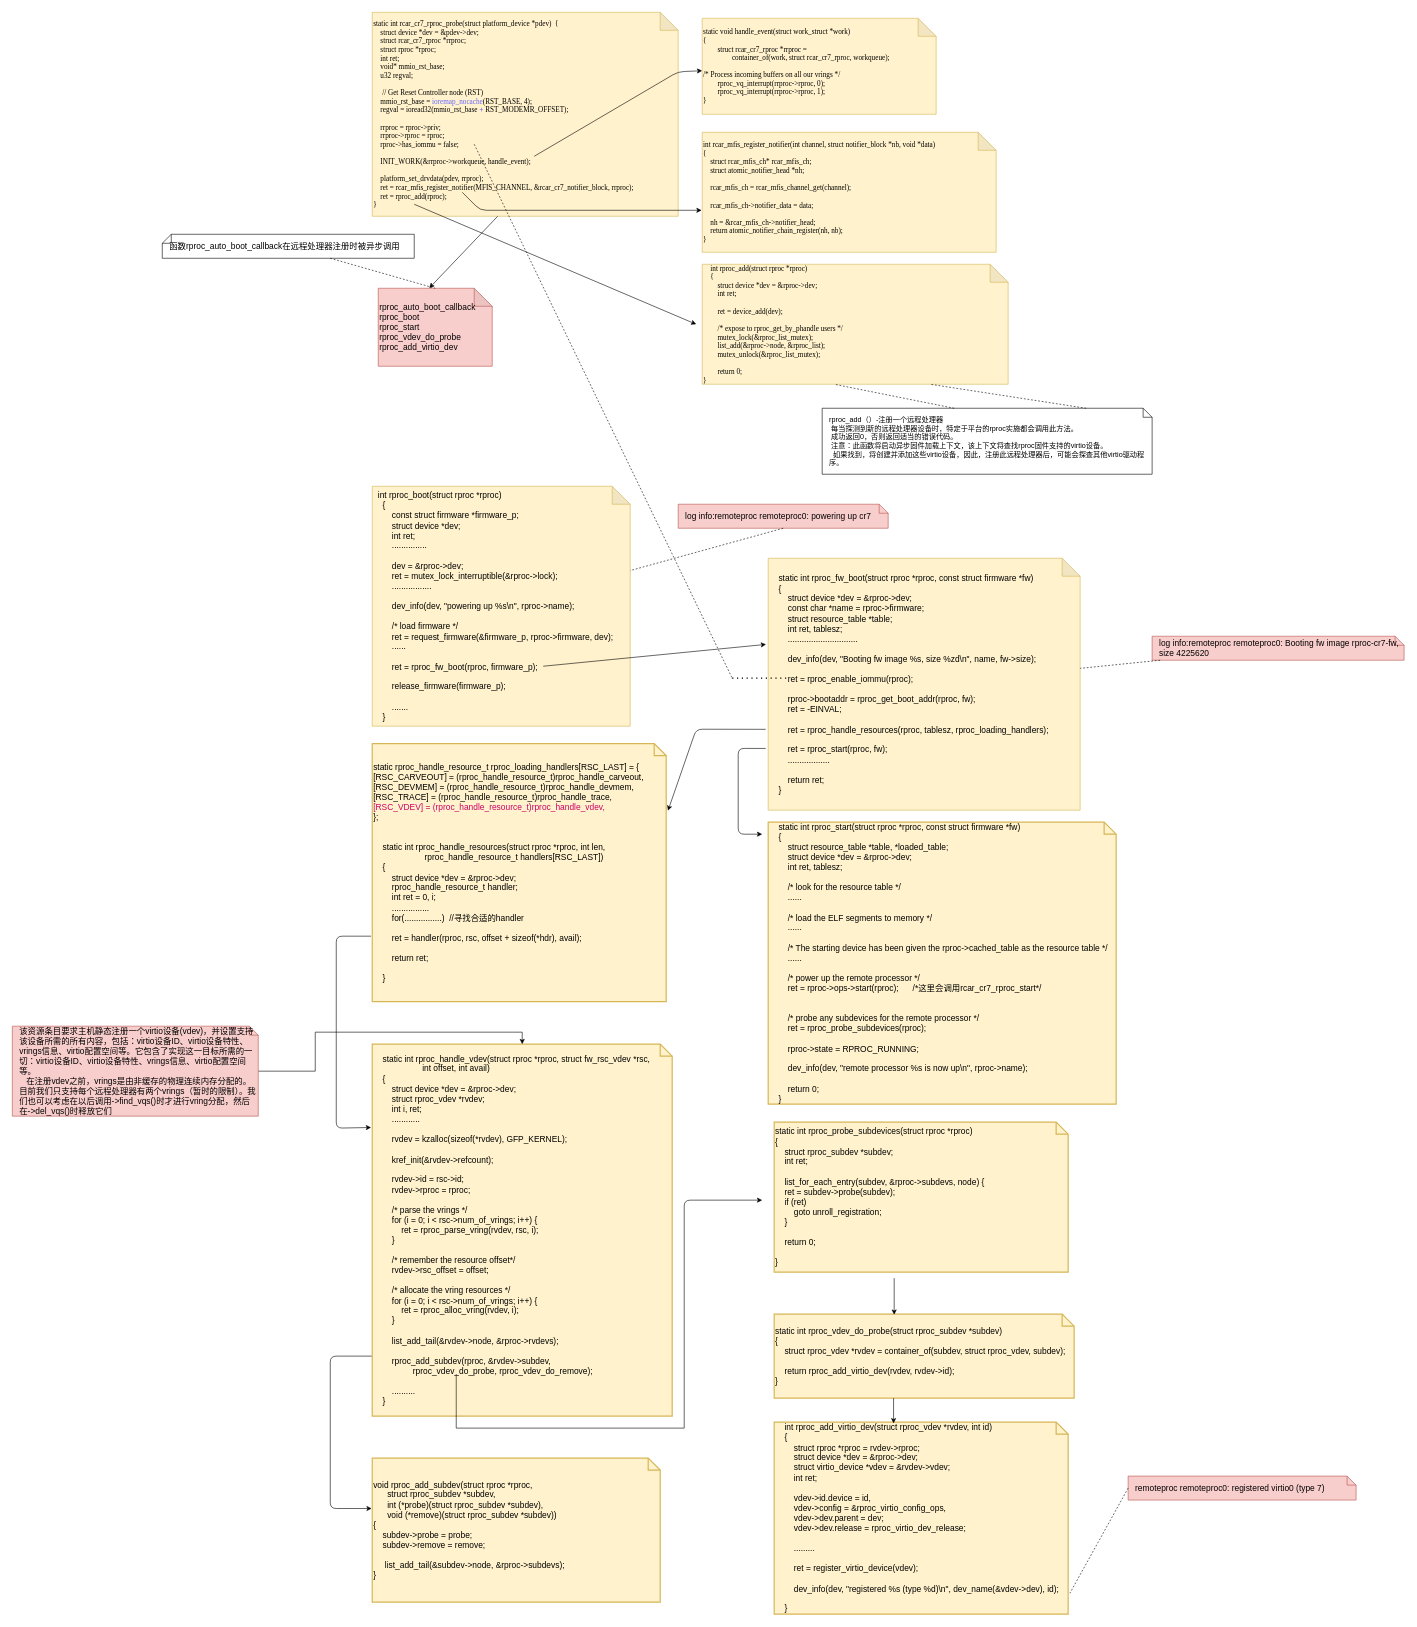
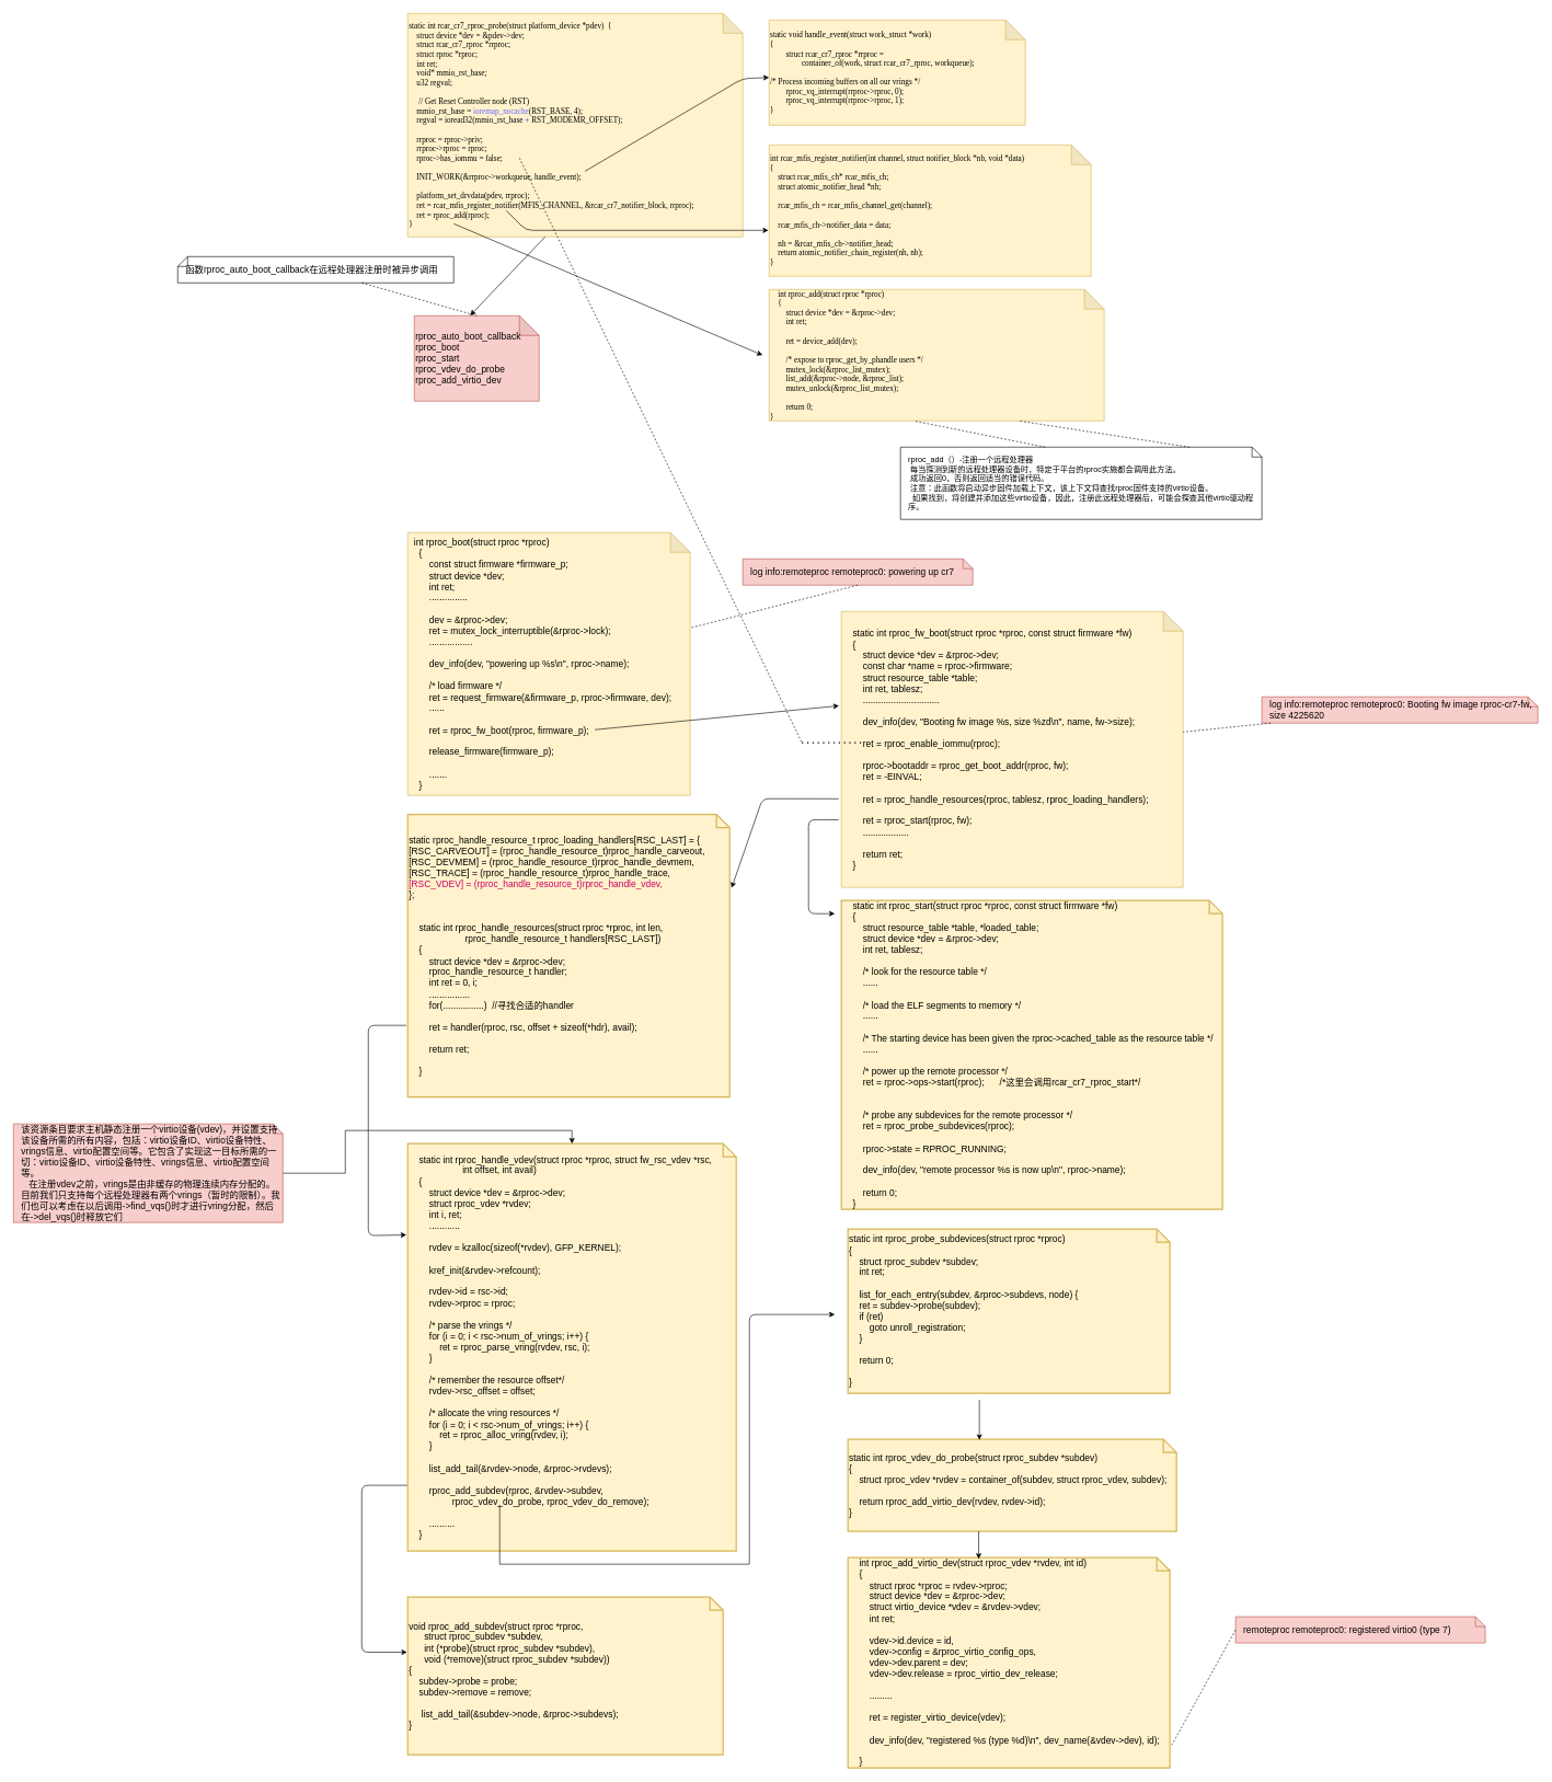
- <mxCell id="18" value="log info:remoteproc remoteproc0: powering up cr7" style="shape=note;size=15;align=left;spacingLeft=10;html=1;whiteSpace=wrap;fontSize=14;fillColor=#f8cecc;strokeColor=#b85450;" vertex="1" parent="1"><mxGeometry x="1130" y="840" width="350" height="40" as="geometry" /></mxCell>
+ <mxCell id="18" value="log info:remoteproc remoteproc0: powering up cr7" style="shape=note;size=15;align=left;spacingLeft=10;html=1;whiteSpace=wrap;fontSize=14;fillColor=#f8cecc;strokeColor=#b85450;" vertex="1" parent="1"><mxGeometry x="1130" y="850" width="350" height="40" as="geometry" /></mxCell>
